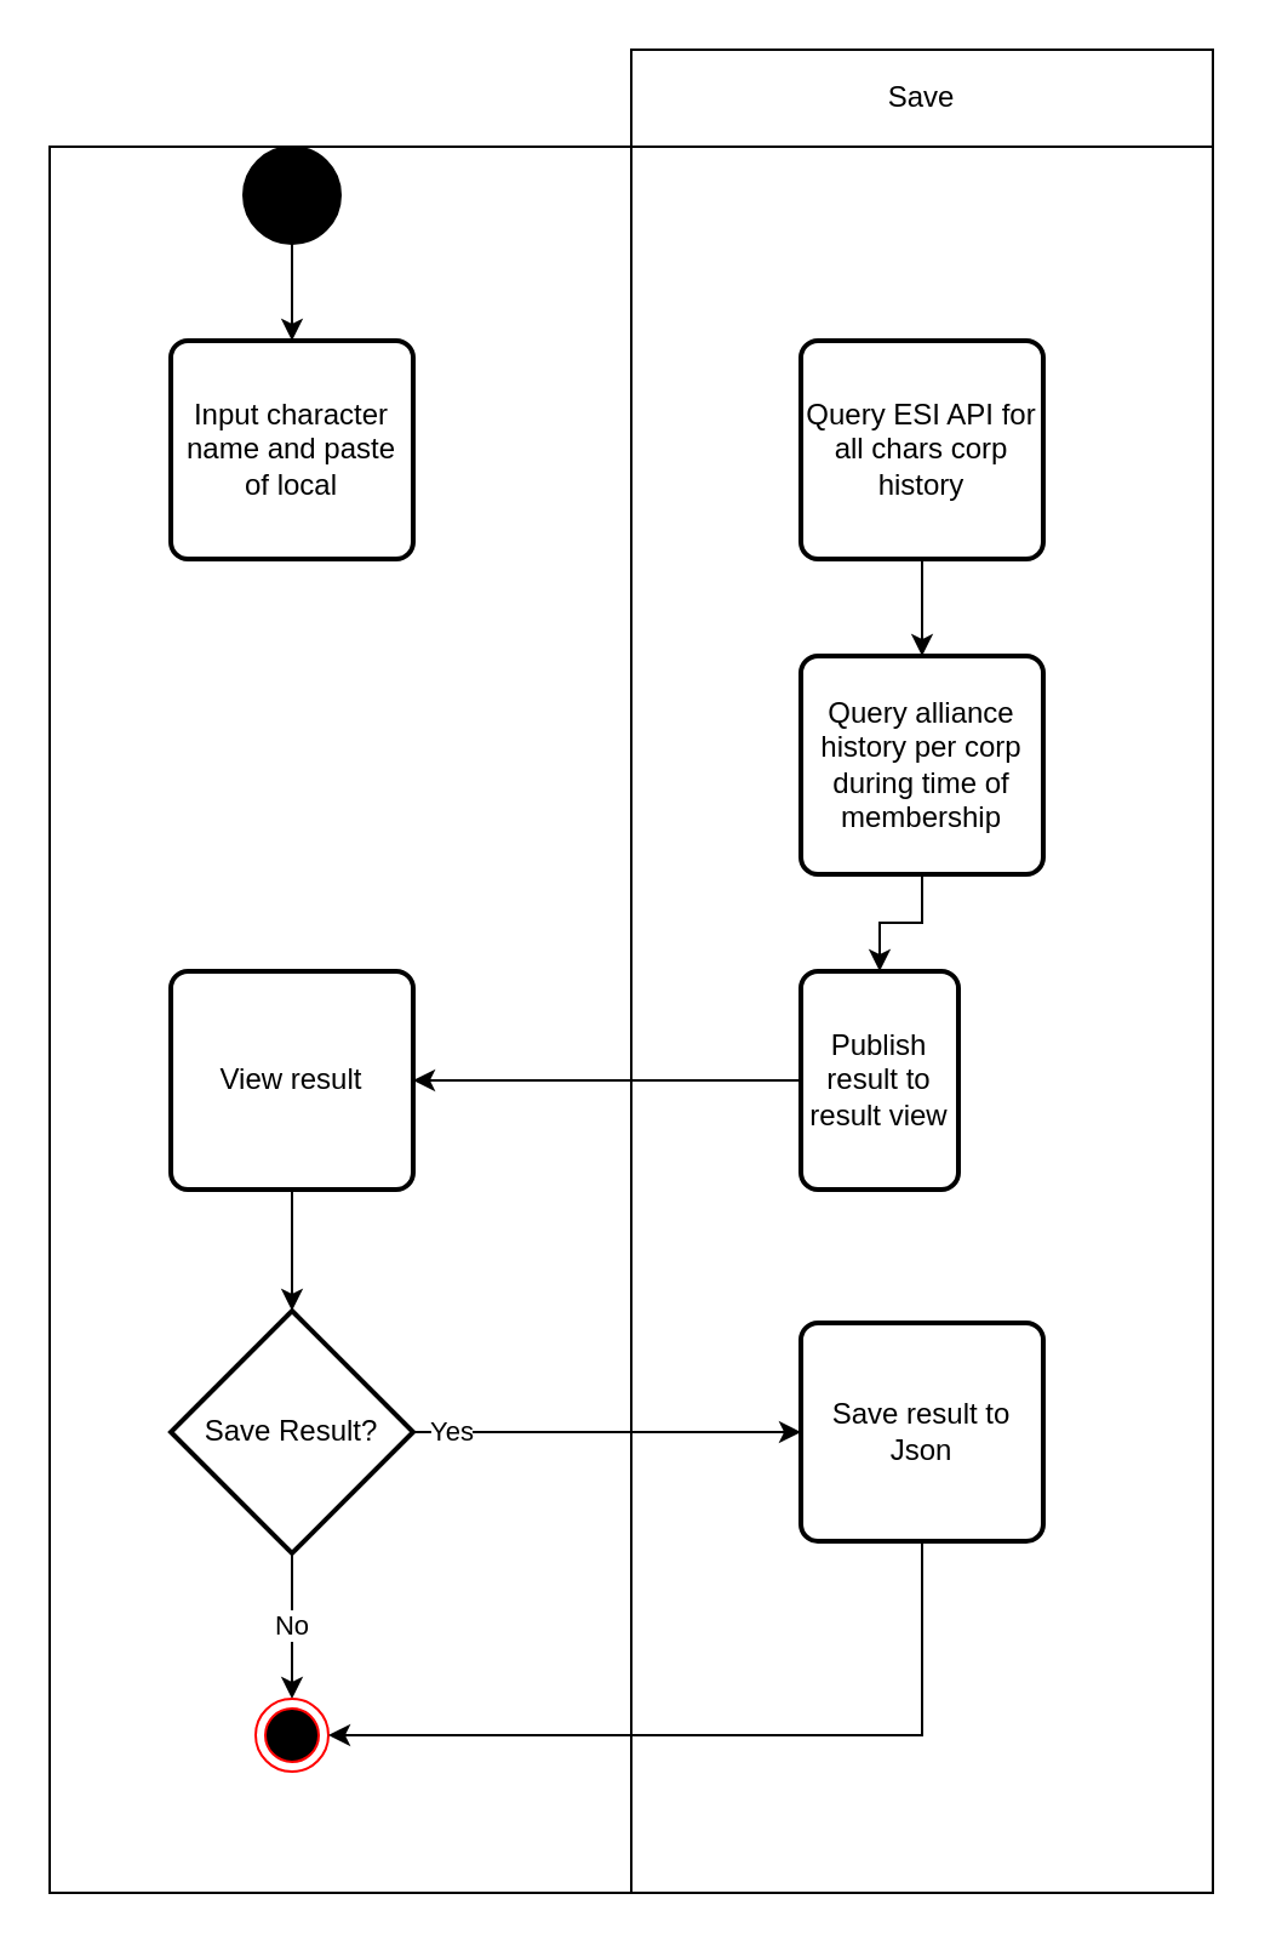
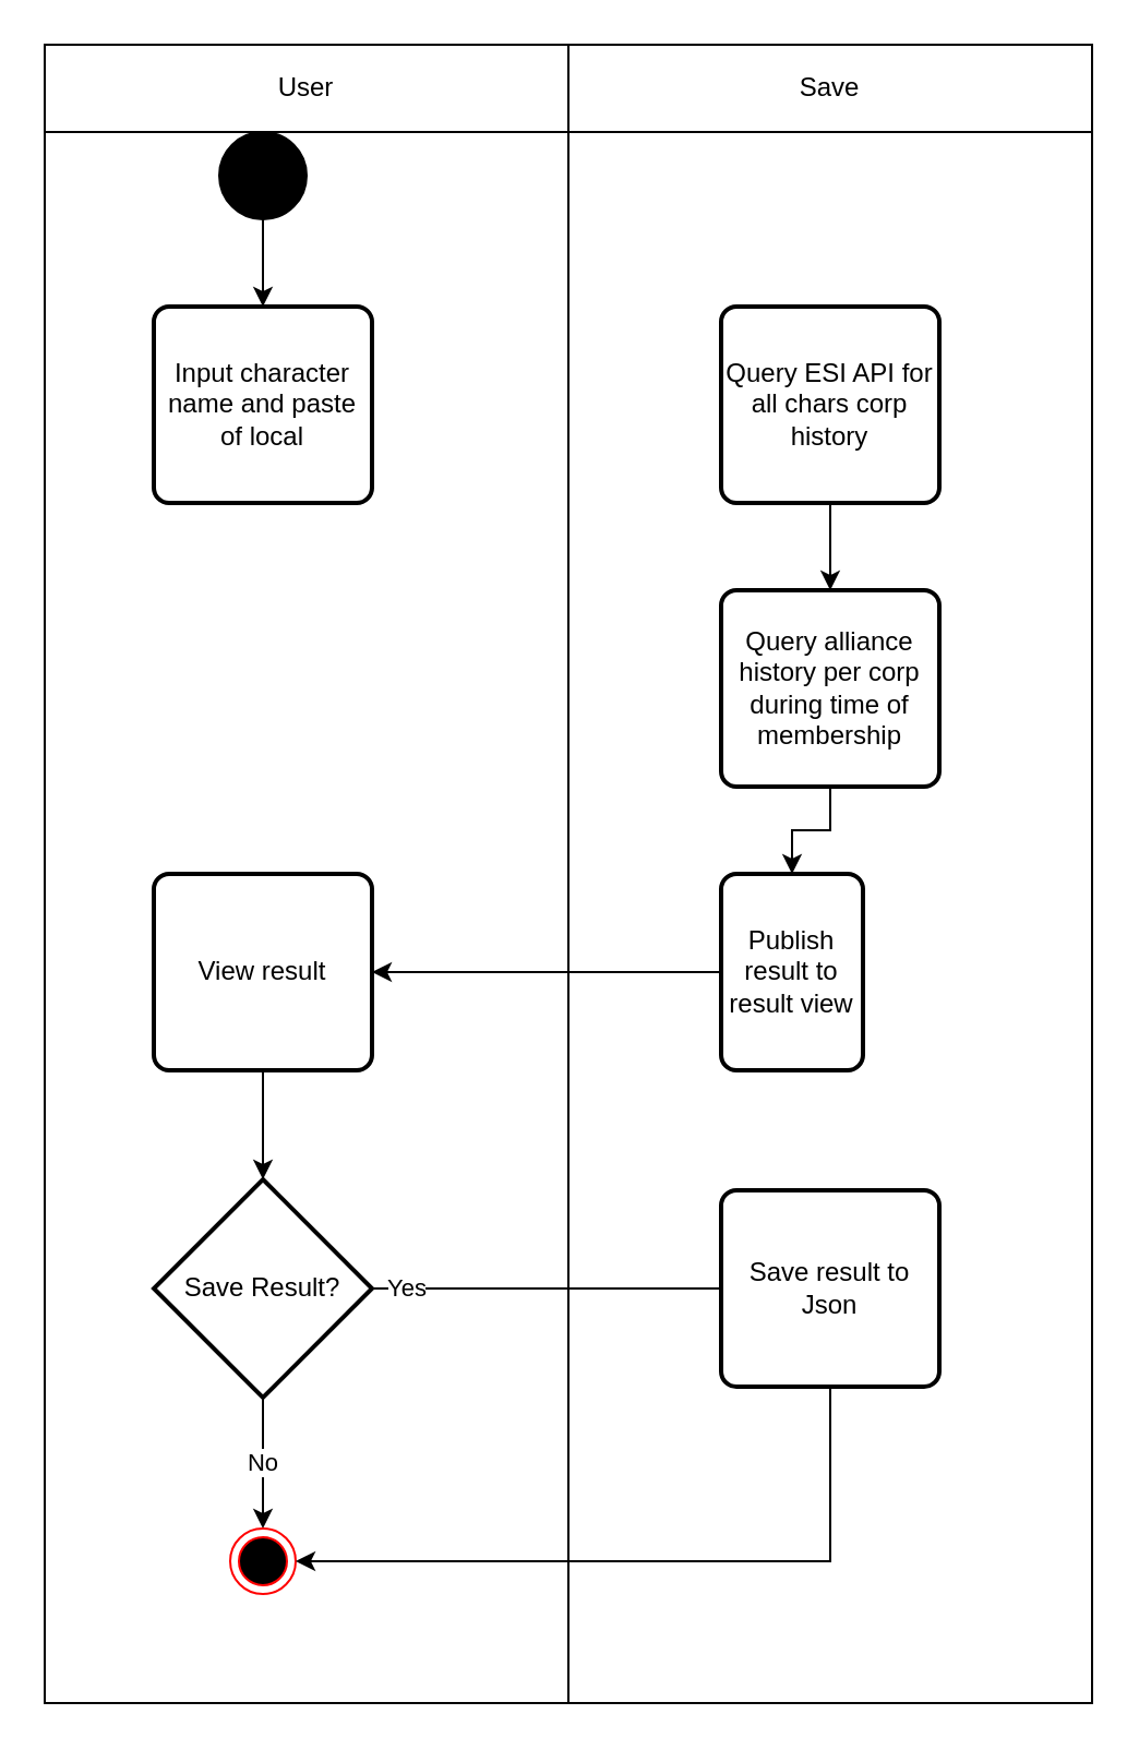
+ <mxCell id="4" value="User" style="rounded=0;whiteSpace=wrap;html=1;fillColor=none;" vertex="1" parent="1"><mxGeometry x="20" y="20" width="240" height="40" as="geometry" /></mxCell>
- <mxCell id="18" value="Yes" style="edgeStyle=orthogonalEdgeStyle;rounded=0;orthogonalLoop=1;jettySize=auto;html=1;entryX=0;entryY=0.5;entryDx=0;entryDy=0;" edge="1" parent="1" source="19" target="22"><mxGeometry x="-0.8" relative="1" as="geometry"><mxPoint as="offset" /></mxGeometry></mxCell>
+ <mxCell id="18" value="Yes" style="edgeStyle=orthogonalEdgeStyle;rounded=0;orthogonalLoop=1;jettySize=auto;html=1;entryX=0;entryY=0.5;entryDx=0;entryDy=0;endArrow=none;" edge="1" parent="1" source="19" target="22"><mxGeometry x="-0.8" relative="1" as="geometry"><mxPoint as="offset" /></mxGeometry></mxCell>
